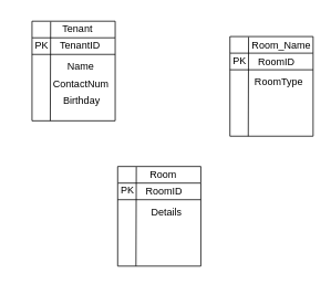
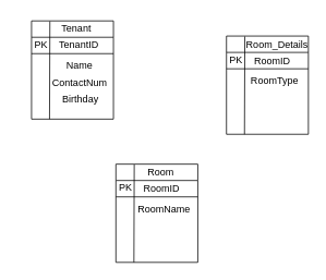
- <mxCell id="14" value="Room_Name" style="text;html=1;align=center;verticalAlign=middle;whiteSpace=wrap;rounded=0;" vertex="1" parent="1"><mxGeometry x="308" y="38.5" width="60" height="30" as="geometry" /></mxCell>
+ <mxCell id="14" value="Room_Details" style="text;html=1;align=center;verticalAlign=middle;whiteSpace=wrap;rounded=0;" vertex="1" parent="1"><mxGeometry x="308" y="38.5" width="60" height="30" as="geometry" /></mxCell>
- <mxCell id="24" value="Details" style="text;html=1;align=center;verticalAlign=middle;whiteSpace=wrap;rounded=0;" vertex="1" parent="1"><mxGeometry x="170" y="240" width="60" height="30" as="geometry" /></mxCell>
+ <mxCell id="24" value="RoomName" style="text;html=1;align=center;verticalAlign=middle;whiteSpace=wrap;rounded=0;" vertex="1" parent="1"><mxGeometry x="170" y="240" width="60" height="30" as="geometry" /></mxCell>
